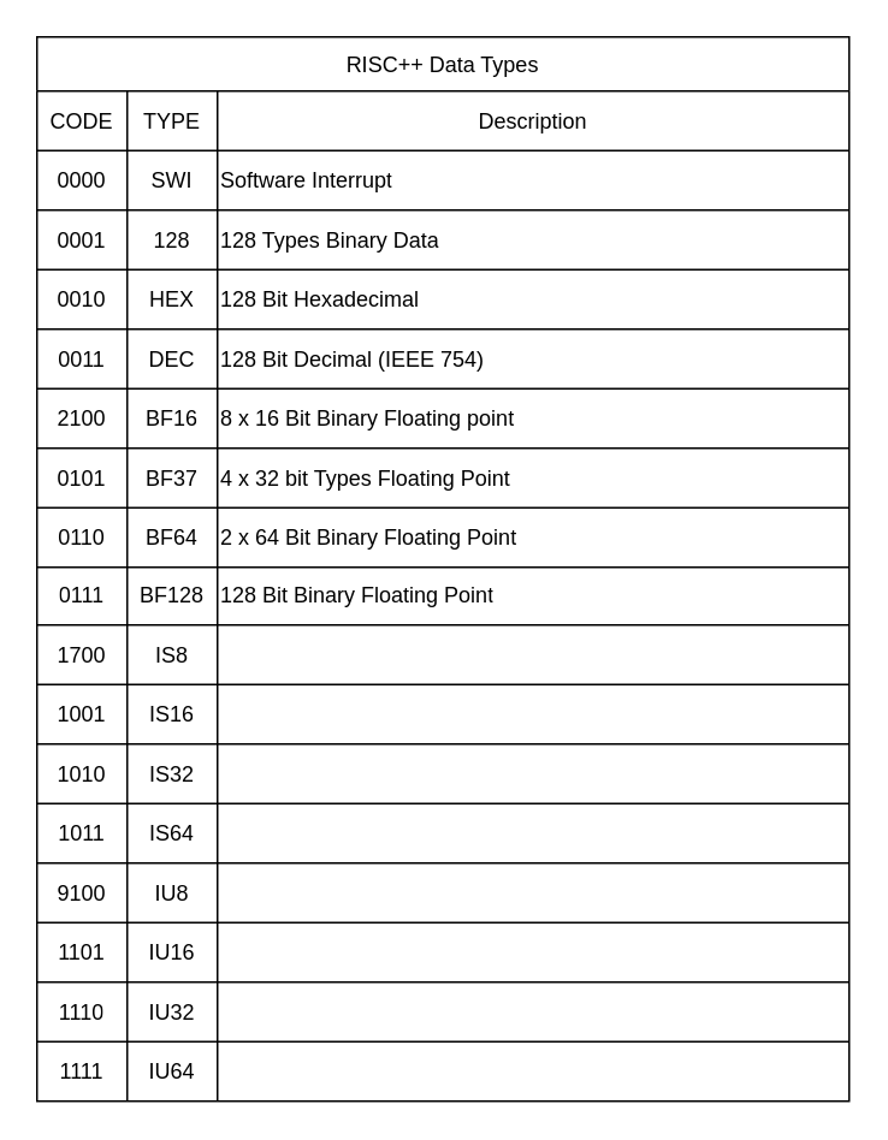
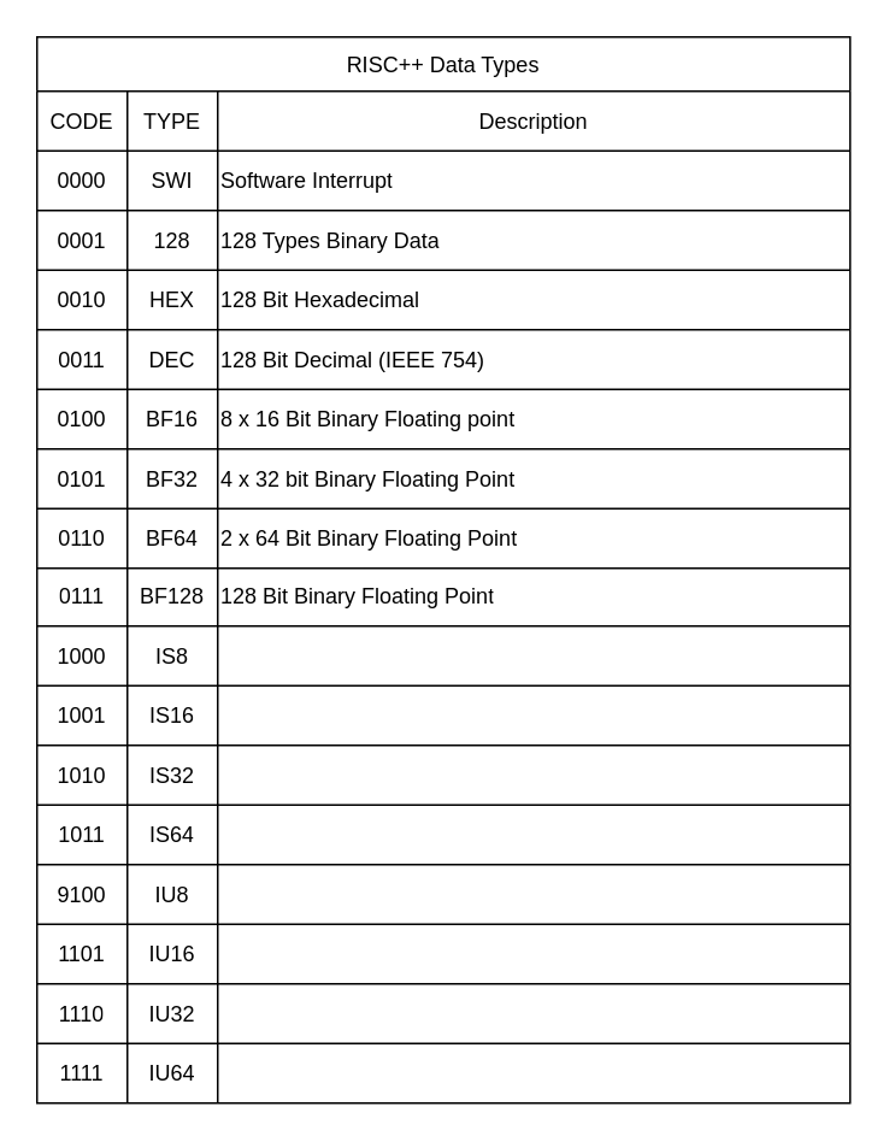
- <mxCell id="24" value="2100" style="shape=partialRectangle;html=1;whiteSpace=wrap;connectable=0;overflow=hidden;fillColor=none;top=0;left=0;bottom=0;right=0;pointerEvents=1;" vertex="1" parent="23"><mxGeometry width="50" height="33" as="geometry"><mxRectangle width="50" height="33" as="alternateBounds" /></mxGeometry></mxCell>
+ <mxCell id="24" value="0100" style="shape=partialRectangle;html=1;whiteSpace=wrap;connectable=0;overflow=hidden;fillColor=none;top=0;left=0;bottom=0;right=0;pointerEvents=1;" vertex="1" parent="23"><mxGeometry width="50" height="33" as="geometry"><mxRectangle width="50" height="33" as="alternateBounds" /></mxGeometry></mxCell>
- <mxCell id="29" value="BF37" style="shape=partialRectangle;html=1;whiteSpace=wrap;connectable=0;overflow=hidden;fillColor=none;top=0;left=0;bottom=0;right=0;pointerEvents=1;" vertex="1" parent="27"><mxGeometry x="50" width="50" height="33" as="geometry"><mxRectangle width="50" height="33" as="alternateBounds" /></mxGeometry></mxCell>
+ <mxCell id="29" value="BF32" style="shape=partialRectangle;html=1;whiteSpace=wrap;connectable=0;overflow=hidden;fillColor=none;top=0;left=0;bottom=0;right=0;pointerEvents=1;" vertex="1" parent="27"><mxGeometry x="50" width="50" height="33" as="geometry"><mxRectangle width="50" height="33" as="alternateBounds" /></mxGeometry></mxCell>
- <mxCell id="30" value="4 x 32 bit Types Floating Point" style="shape=partialRectangle;html=1;whiteSpace=wrap;connectable=0;overflow=hidden;fillColor=none;top=0;left=0;bottom=0;right=0;pointerEvents=1;align=left;" vertex="1" parent="27"><mxGeometry x="100" width="350" height="33" as="geometry"><mxRectangle width="350" height="33" as="alternateBounds" /></mxGeometry></mxCell>
+ <mxCell id="30" value="4 x 32 bit Binary Floating Point" style="shape=partialRectangle;html=1;whiteSpace=wrap;connectable=0;overflow=hidden;fillColor=none;top=0;left=0;bottom=0;right=0;pointerEvents=1;align=left;" vertex="1" parent="27"><mxGeometry x="100" width="350" height="33" as="geometry"><mxRectangle width="350" height="33" as="alternateBounds" /></mxGeometry></mxCell>
- <mxCell id="40" value="1700" style="shape=partialRectangle;html=1;whiteSpace=wrap;connectable=0;overflow=hidden;fillColor=none;top=0;left=0;bottom=0;right=0;pointerEvents=1;" vertex="1" parent="39"><mxGeometry width="50" height="33" as="geometry"><mxRectangle width="50" height="33" as="alternateBounds" /></mxGeometry></mxCell>
+ <mxCell id="40" value="1000" style="shape=partialRectangle;html=1;whiteSpace=wrap;connectable=0;overflow=hidden;fillColor=none;top=0;left=0;bottom=0;right=0;pointerEvents=1;" vertex="1" parent="39"><mxGeometry width="50" height="33" as="geometry"><mxRectangle width="50" height="33" as="alternateBounds" /></mxGeometry></mxCell>
